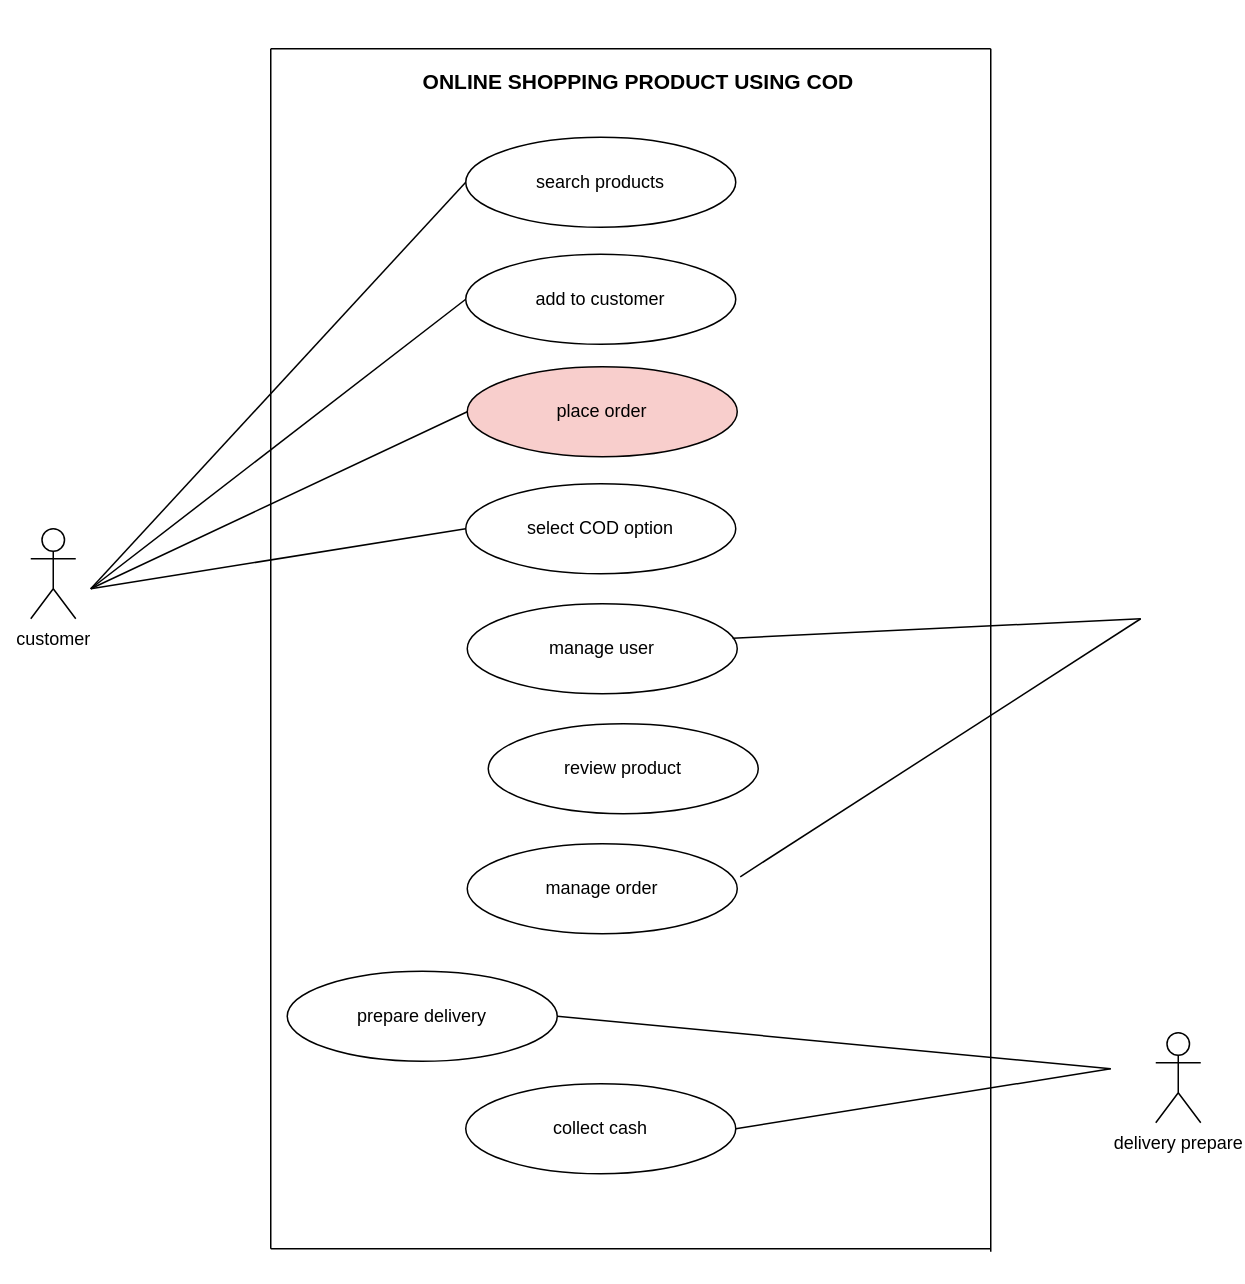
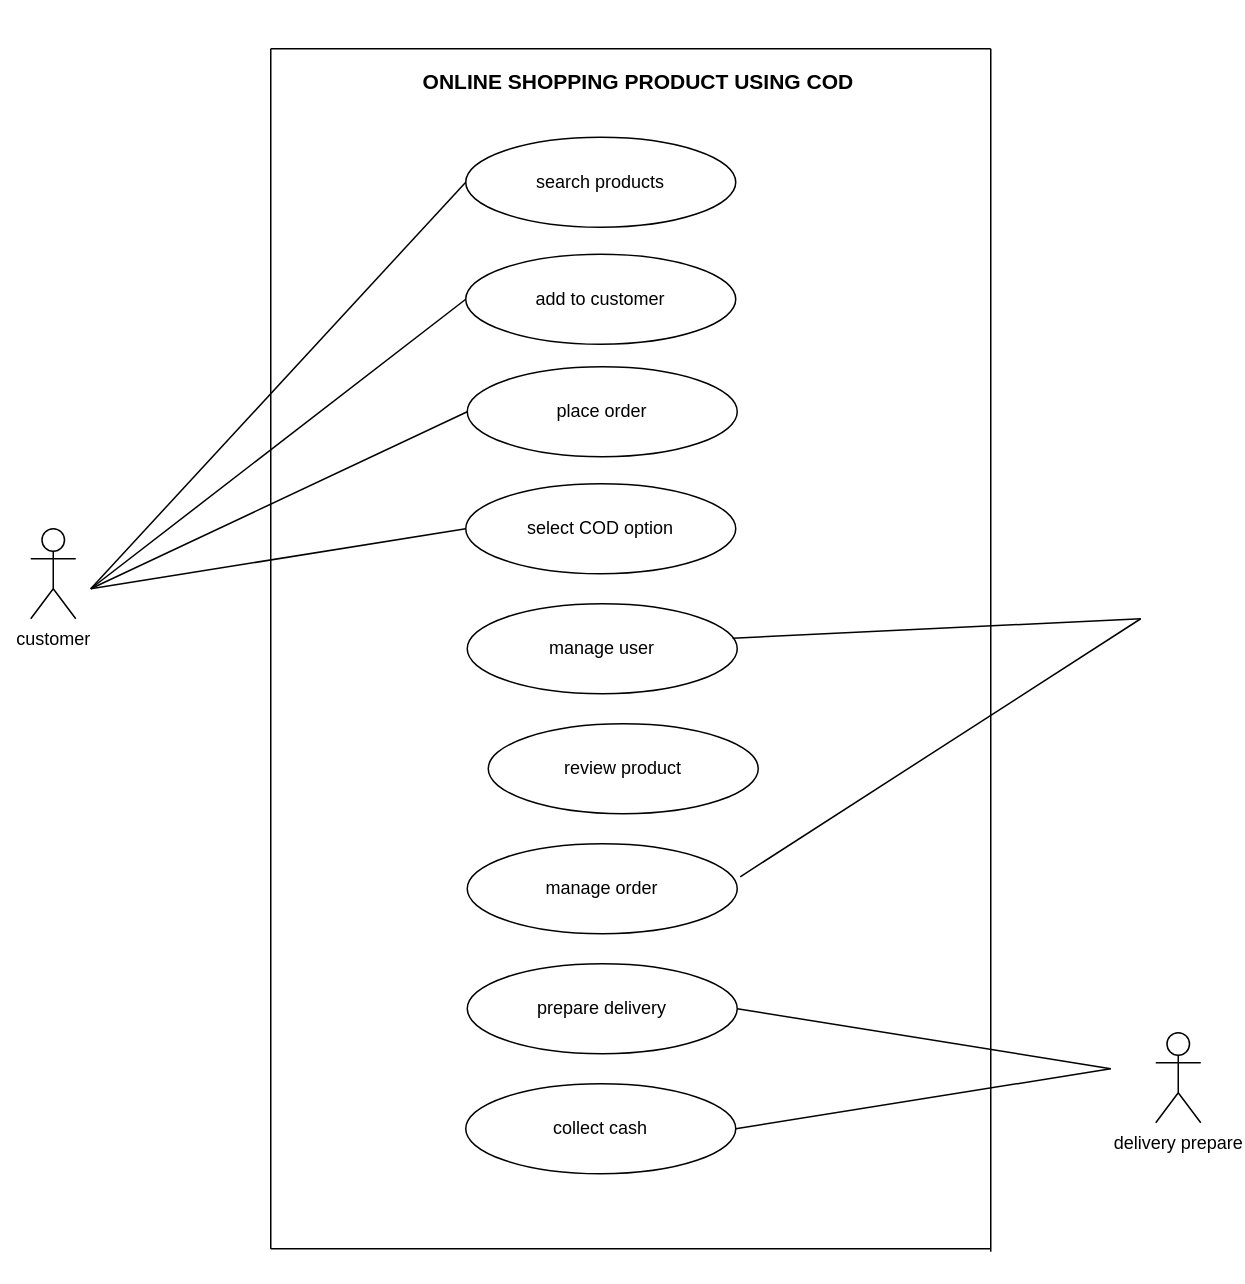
- <mxCell id="4" value="place order" style="ellipse;whiteSpace=wrap;html=1;fillColor=#f8cecc;" vertex="1" parent="1"><mxGeometry x="311" y="244" width="180" height="60" as="geometry" /></mxCell>
+ <mxCell id="4" value="place order" style="ellipse;whiteSpace=wrap;html=1;" vertex="1" parent="1"><mxGeometry x="311" y="244" width="180" height="60" as="geometry" /></mxCell>
- <mxCell id="7" value="prepare delivery" style="ellipse;whiteSpace=wrap;html=1;" vertex="1" parent="1"><mxGeometry x="191" y="647" width="180" height="60" as="geometry" /></mxCell>
+ <mxCell id="7" value="prepare delivery" style="ellipse;whiteSpace=wrap;html=1;" vertex="1" parent="1"><mxGeometry x="311" y="642" width="180" height="60" as="geometry" /></mxCell>
